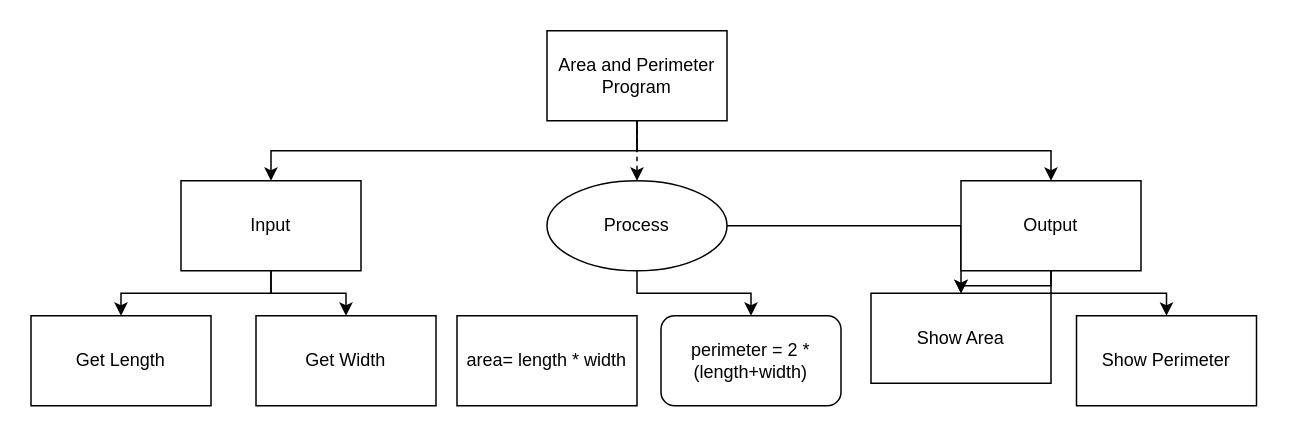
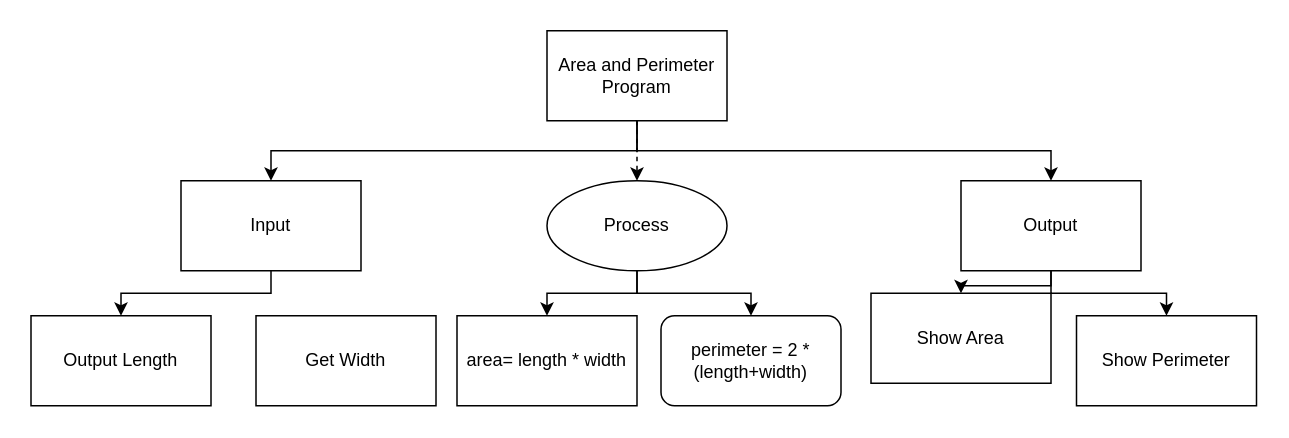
- <mxCell id="6" style="edgeStyle=orthogonalEdgeStyle;html=1;rounded=0;" parent="1" source="8" target="19" edge="1"><mxGeometry relative="1" as="geometry" /></mxCell>
+ <mxCell id="6" style="edgeStyle=orthogonalEdgeStyle;html=1;entryX=0.5;entryY=0;entryDx=0;entryDy=0;rounded=0;" parent="1" source="8" target="17" edge="1"><mxGeometry relative="1" as="geometry" /></mxCell>
- <mxCell id="12" style="edgeStyle=orthogonalEdgeStyle;html=1;entryX=0.5;entryY=0;entryDx=0;entryDy=0;rounded=0;" parent="1" source="14" target="16" edge="1"><mxGeometry relative="1" as="geometry"><Array as="points"><mxPoint x="180" y="195" /><mxPoint x="230" y="195" /></Array></mxGeometry></mxCell>
- <mxCell id="15" value="Get Length" style="rounded=0;whiteSpace=wrap;html=1;" parent="1" vertex="1"><mxGeometry x="20" y="210" width="120" height="60" as="geometry" /></mxCell>
+ <mxCell id="15" value="Output Length" style="rounded=0;whiteSpace=wrap;html=1;" parent="1" vertex="1"><mxGeometry x="20" y="210" width="120" height="60" as="geometry" /></mxCell>
